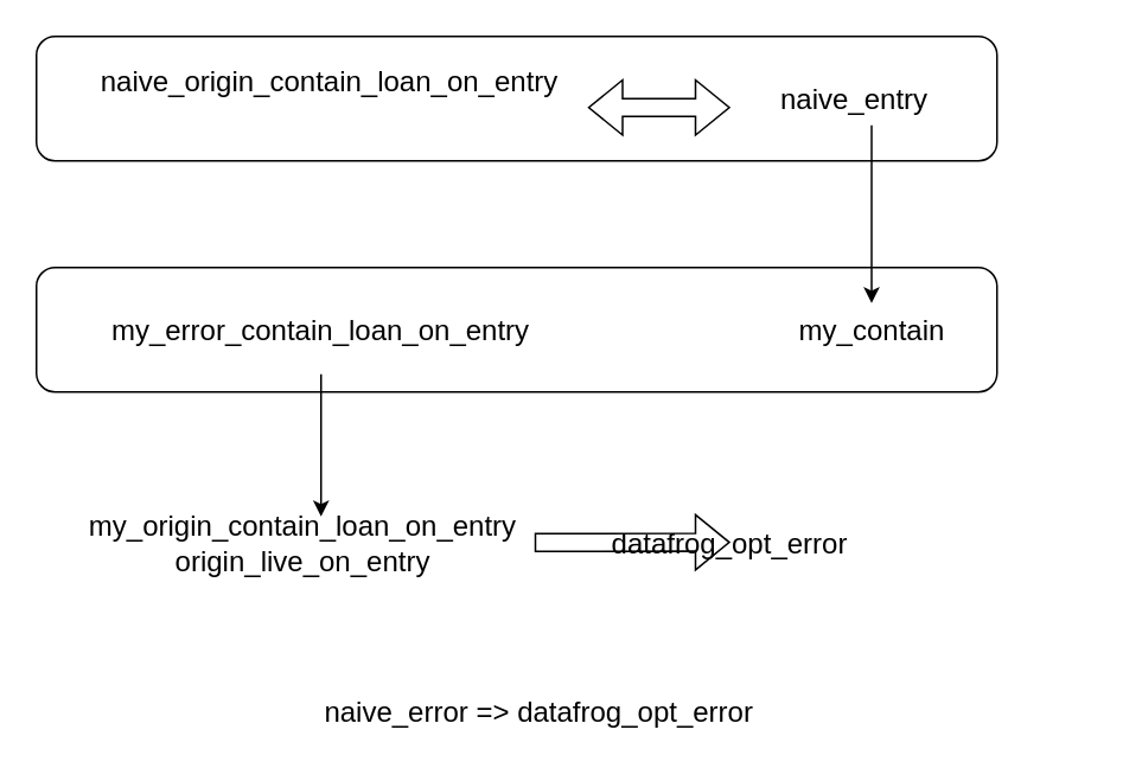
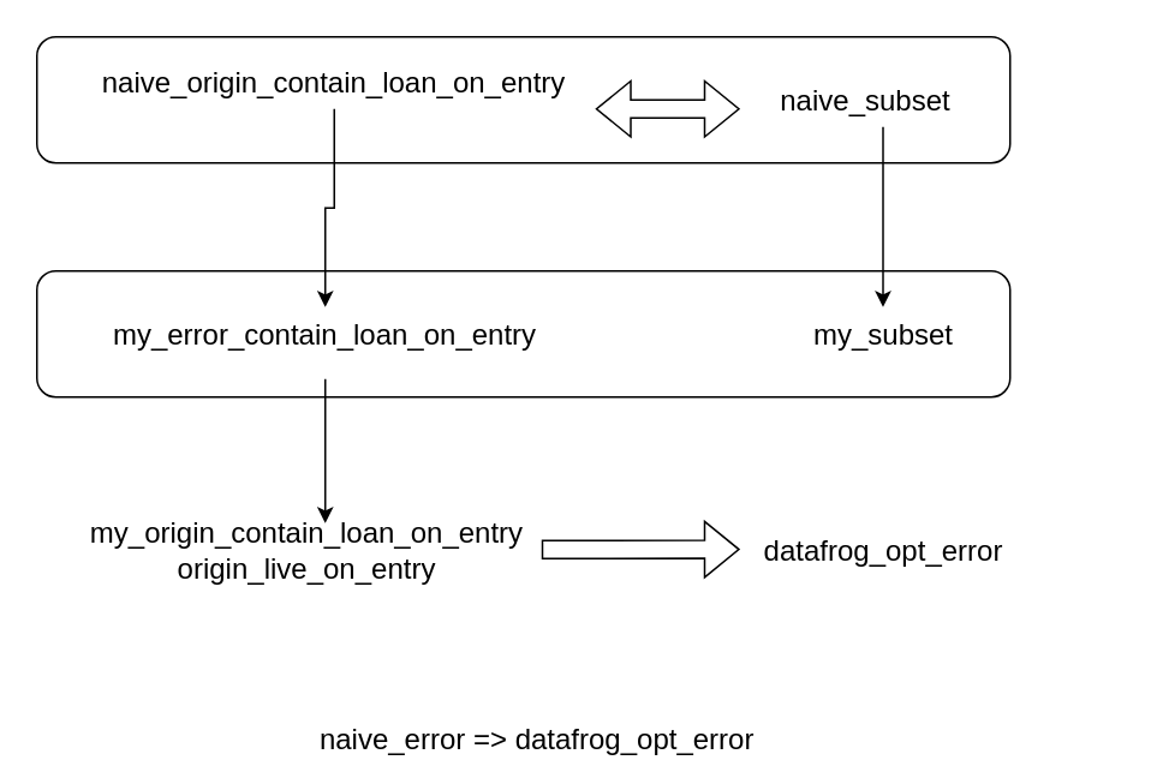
- <mxCell id="7" value="naive_entry" style="text;html=1;strokeColor=none;fillColor=none;align=center;verticalAlign=middle;whiteSpace=wrap;rounded=0;fontSize=16;" parent="1" vertex="1"><mxGeometry x="350" y="40" width="260" height="30" as="geometry" /></mxCell>
+ <mxCell id="7" value="naive_subset" style="text;html=1;strokeColor=none;fillColor=none;align=center;verticalAlign=middle;whiteSpace=wrap;rounded=0;fontSize=16;" parent="1" vertex="1"><mxGeometry x="350" y="40" width="260" height="30" as="geometry" /></mxCell>
+ <mxCell id="5" style="edgeStyle=orthogonalEdgeStyle;rounded=0;orthogonalLoop=1;jettySize=auto;html=1;exitX=0.5;exitY=1;exitDx=0;exitDy=0;fontSize=16;" parent="1" source="6" target="8" edge="1"><mxGeometry relative="1" as="geometry"><Array as="points" /></mxGeometry></mxCell>
- <mxCell id="9" value="my_contain" style="text;html=1;strokeColor=none;fillColor=none;align=center;verticalAlign=middle;whiteSpace=wrap;rounded=0;fontSize=16;" parent="1" vertex="1"><mxGeometry x="360" y="170" width="260" height="30" as="geometry" /></mxCell>
+ <mxCell id="9" value="my_subset" style="text;html=1;strokeColor=none;fillColor=none;align=center;verticalAlign=middle;whiteSpace=wrap;rounded=0;fontSize=16;" parent="1" vertex="1"><mxGeometry x="360" y="170" width="260" height="30" as="geometry" /></mxCell>
- <mxCell id="11" value="datafrog_opt_error" style="text;html=1;strokeColor=none;fillColor=none;align=center;verticalAlign=middle;whiteSpace=wrap;rounded=0;fontSize=16;" parent="1" vertex="1"><mxGeometry x="350" y="290" width="120" height="30" as="geometry" /></mxCell>
+ <mxCell id="11" value="datafrog_opt_error" style="text;html=1;strokeColor=none;fillColor=none;align=center;verticalAlign=middle;whiteSpace=wrap;rounded=0;fontSize=16;" parent="1" vertex="1"><mxGeometry x="430" y="290" width="120" height="30" as="geometry" /></mxCell>
- <mxCell id="3" value="naive_error =&amp;gt; datafrog_opt_error&amp;nbsp;" style="text;html=1;strokeColor=none;fillColor=none;align=center;verticalAlign=middle;whiteSpace=wrap;rounded=0;fontSize=16;" parent="1" vertex="1"><mxGeometry x="180" y="390" width="250" height="20" as="geometry" /></mxCell>
+ <mxCell id="3" value="naive_error =&amp;gt; datafrog_opt_error&amp;nbsp;" style="text;html=1;strokeColor=none;fillColor=none;align=center;verticalAlign=middle;whiteSpace=wrap;rounded=0;fontSize=16;" parent="1" vertex="1"><mxGeometry x="175" y="400" width="250" height="20" as="geometry" /></mxCell>
